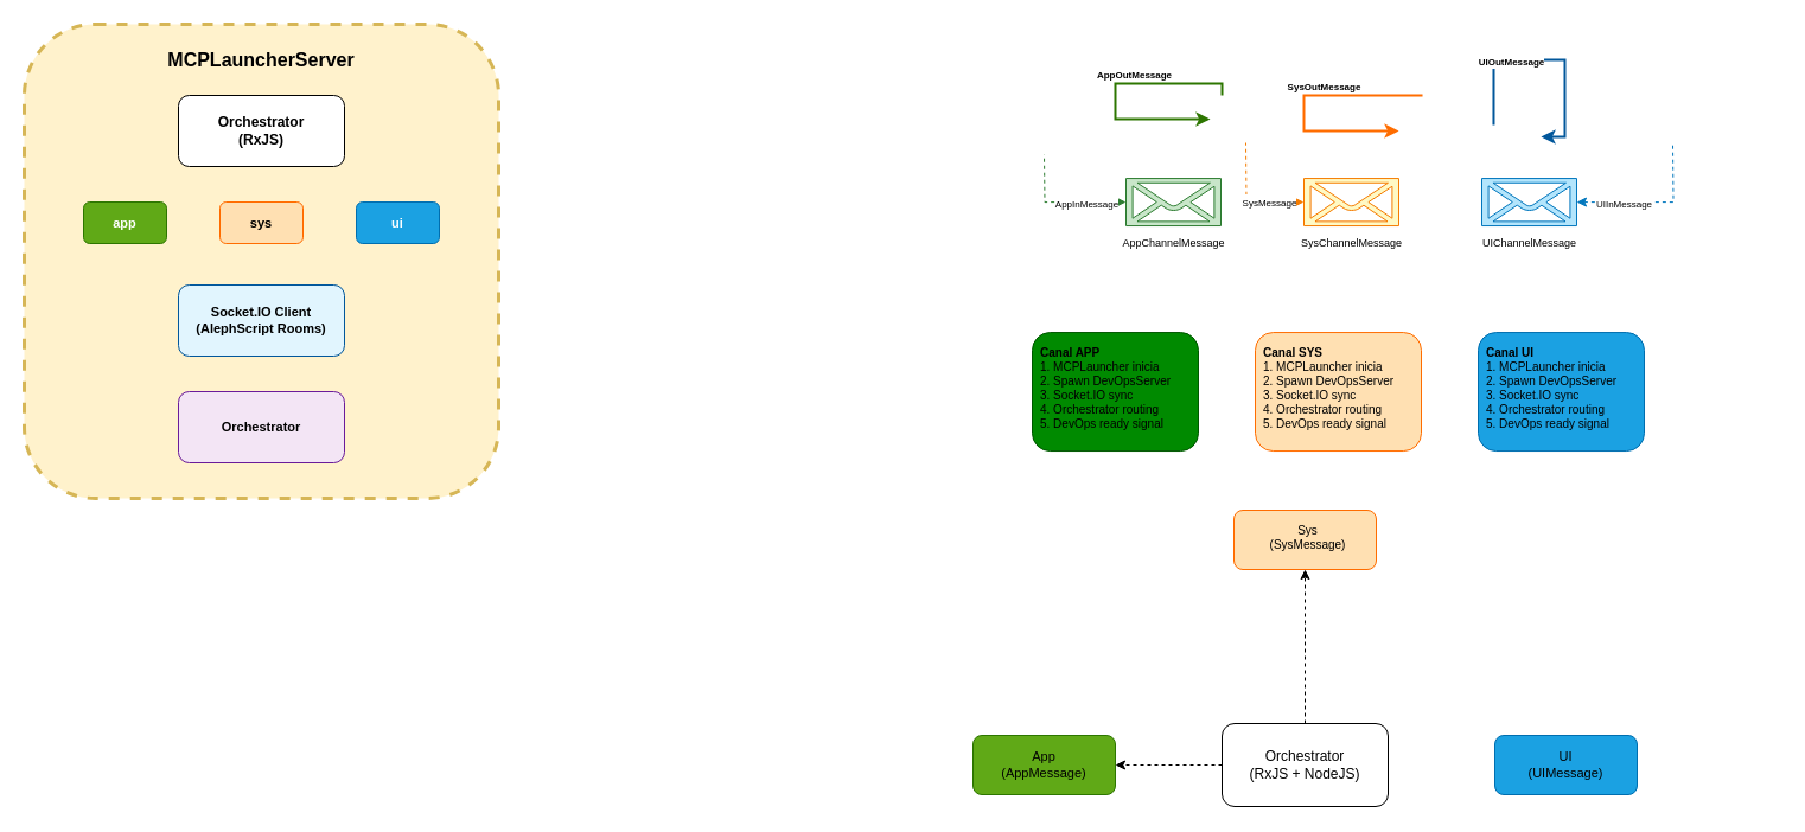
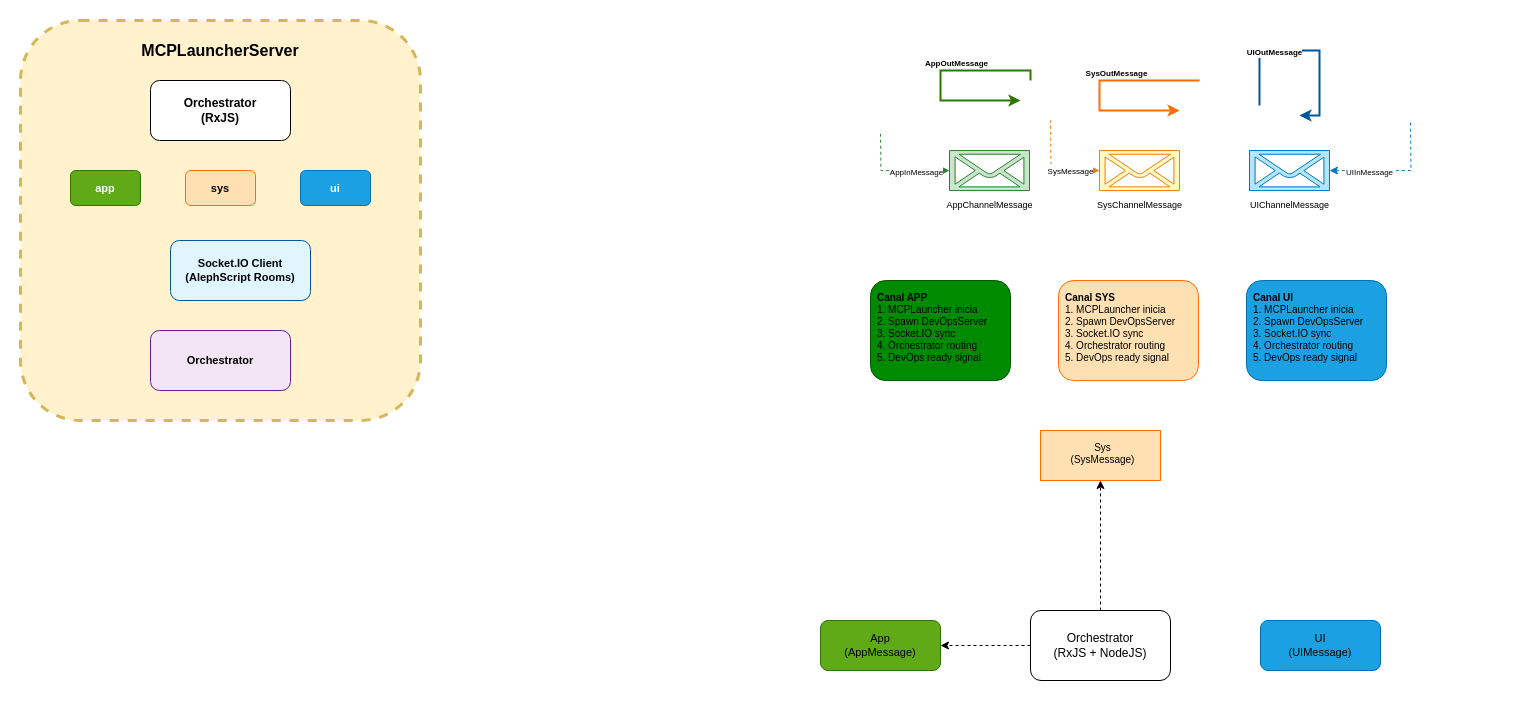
- <mxCell id="36" value="Socket.IO Client&lt;br&gt;(AlephScript Rooms)" style="rounded=1;whiteSpace=wrap;html=1;fontSize=11;fillColor=#E1F5FE;strokeColor=#01579B;fontStyle=1;" vertex="1" parent="29"><mxGeometry x="130" y="220" width="140" height="60" as="geometry" /></mxCell>
+ <mxCell id="36" value="Socket.IO Client&lt;br&gt;(AlephScript Rooms)" style="rounded=1;whiteSpace=wrap;html=1;fontSize=11;fillColor=#E1F5FE;strokeColor=#01579B;fontStyle=1;" vertex="1" parent="29"><mxGeometry x="150" y="220" width="140" height="60" as="geometry" /></mxCell>
- <mxCell id="5" value="Sys&lt;br&gt;(SysMessage)" style="rounded=1;whiteSpace=wrap;html=1;fontSize=10;fontColor=default;strokeColor=#FF6D00;fillColor=#FFE0B2;align=center;verticalAlign=top;spacingLeft=5;spacingTop=5;fontFamily=Helvetica;gradientColor=none;" vertex="1" parent="2"><mxGeometry x="370" width="120" height="50" as="geometry" /></mxCell>
+ <mxCell id="5" value="Sys&lt;br&gt;(SysMessage)" style="whiteSpace=wrap;html=1;fontSize=10;fontColor=default;strokeColor=#FF6D00;fillColor=#FFE0B2;align=center;verticalAlign=top;spacingLeft=5;spacingTop=5;fontFamily=Helvetica;gradientColor=none;rounded=0;" vertex="1" parent="2"><mxGeometry x="370" width="120" height="50" as="geometry" /></mxCell>
